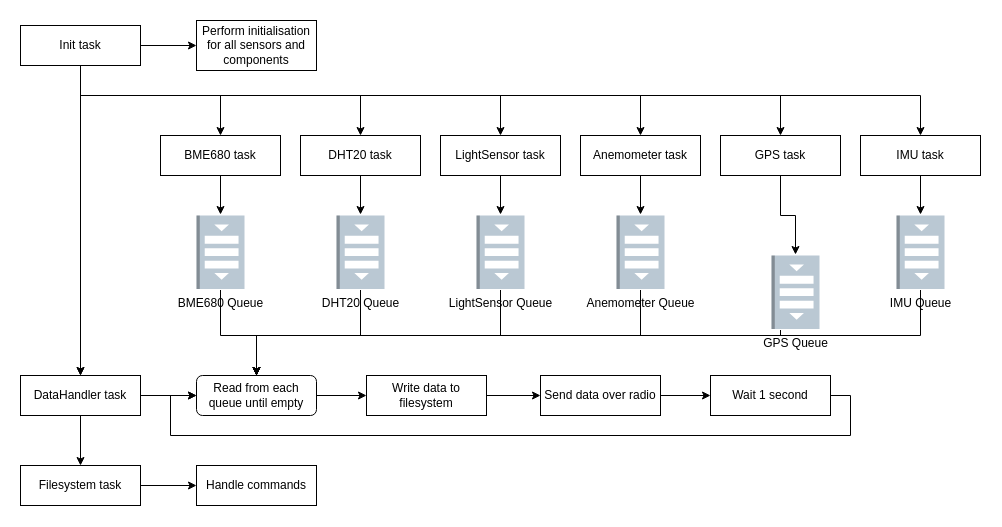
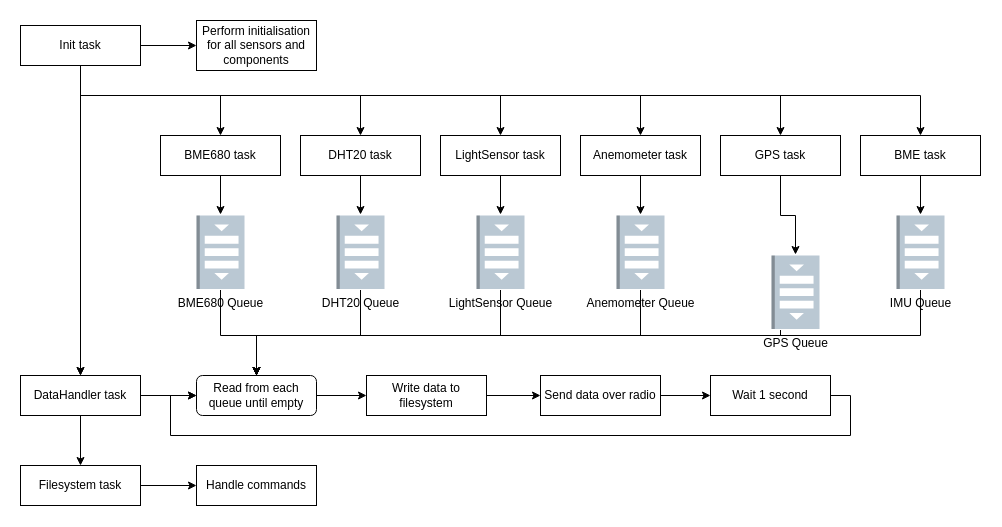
- <mxCell id="26" value="IMU task" style="whiteSpace=wrap;html=1;rounded=0;" vertex="1" parent="1"><mxGeometry x="860" y="135" width="120" height="40" as="geometry" /></mxCell>
+ <mxCell id="26" value="BME task" style="whiteSpace=wrap;html=1;rounded=0;" vertex="1" parent="1"><mxGeometry x="860" y="135" width="120" height="40" as="geometry" /></mxCell>
